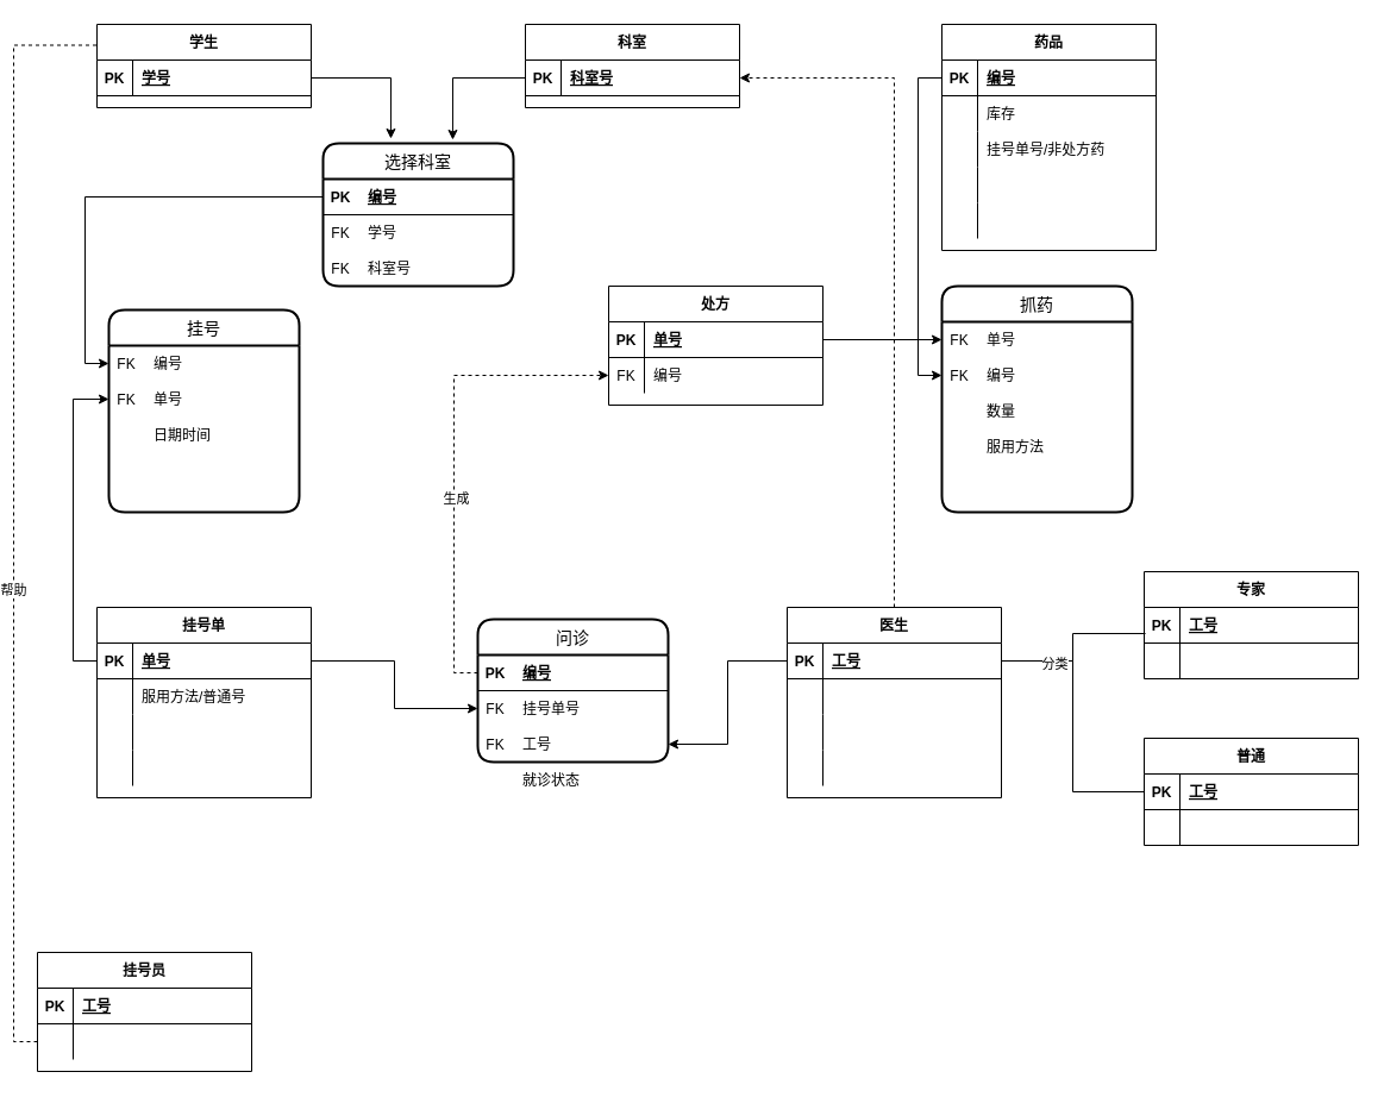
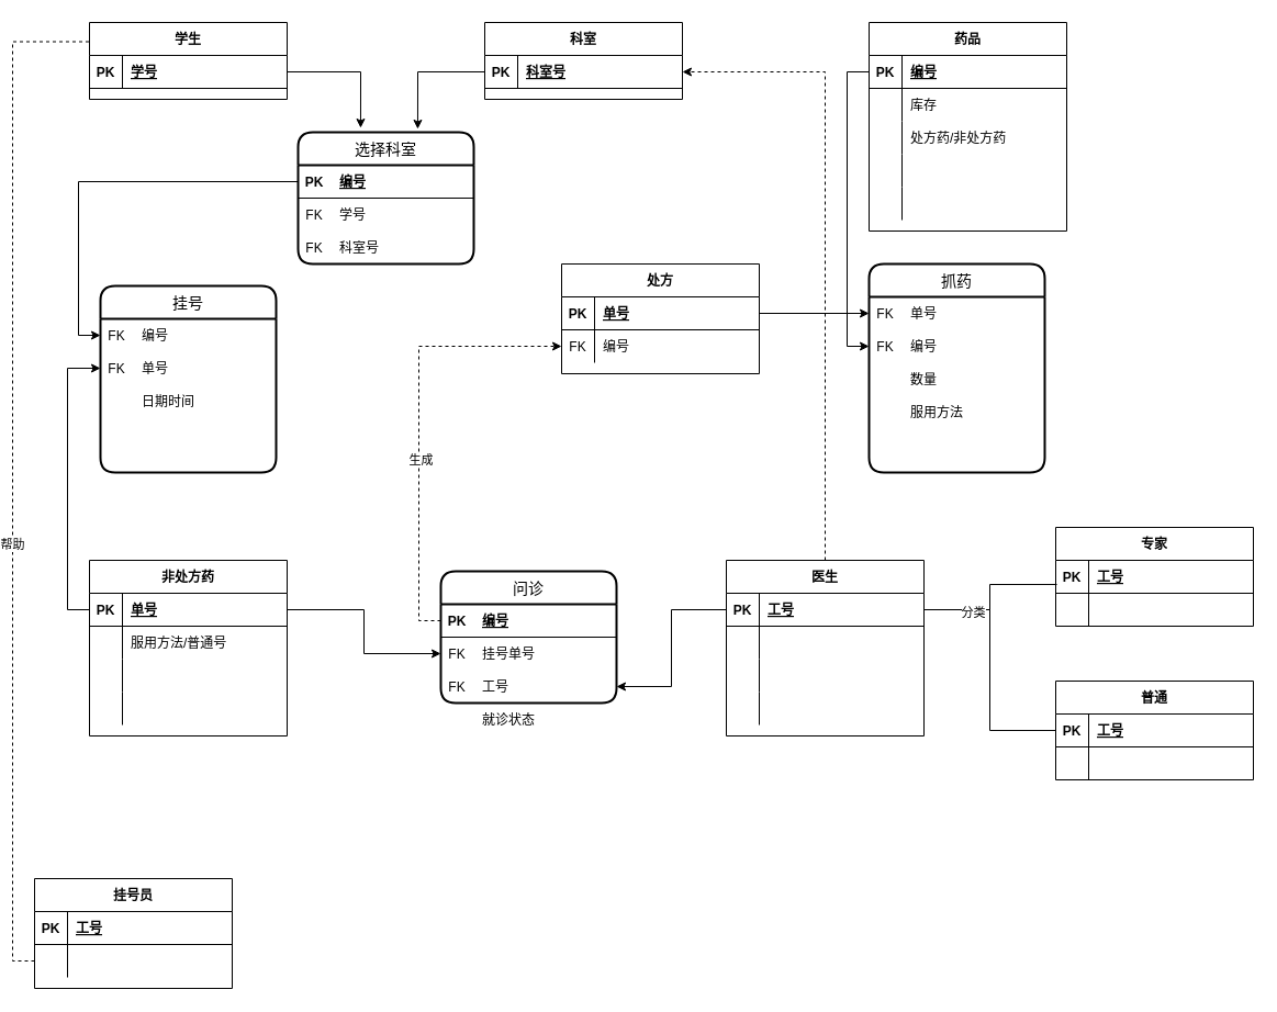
- <mxCell id="53" value="挂号单号/非处方药" style="shape=partialRectangle;connectable=0;fillColor=none;top=0;left=0;bottom=0;right=0;align=left;spacingLeft=6;overflow=hidden;" parent="51" vertex="1"><mxGeometry x="30" width="150" height="30" as="geometry"><mxRectangle width="150" height="30" as="alternateBounds" /></mxGeometry></mxCell>
+ <mxCell id="53" value="处方药/非处方药" style="shape=partialRectangle;connectable=0;fillColor=none;top=0;left=0;bottom=0;right=0;align=left;spacingLeft=6;overflow=hidden;" parent="51" vertex="1"><mxGeometry x="30" width="150" height="30" as="geometry"><mxRectangle width="150" height="30" as="alternateBounds" /></mxGeometry></mxCell>
- <mxCell id="10" value="挂号单" style="shape=table;startSize=30;container=1;collapsible=1;childLayout=tableLayout;fixedRows=1;rowLines=0;fontStyle=1;align=center;resizeLast=1;" parent="1" vertex="1"><mxGeometry x="70" y="510" width="180" height="160" as="geometry" /></mxCell>
+ <mxCell id="10" value="非处方药" style="shape=table;startSize=30;container=1;collapsible=1;childLayout=tableLayout;fixedRows=1;rowLines=0;fontStyle=1;align=center;resizeLast=1;" parent="1" vertex="1"><mxGeometry x="70" y="510" width="180" height="160" as="geometry" /></mxCell>
